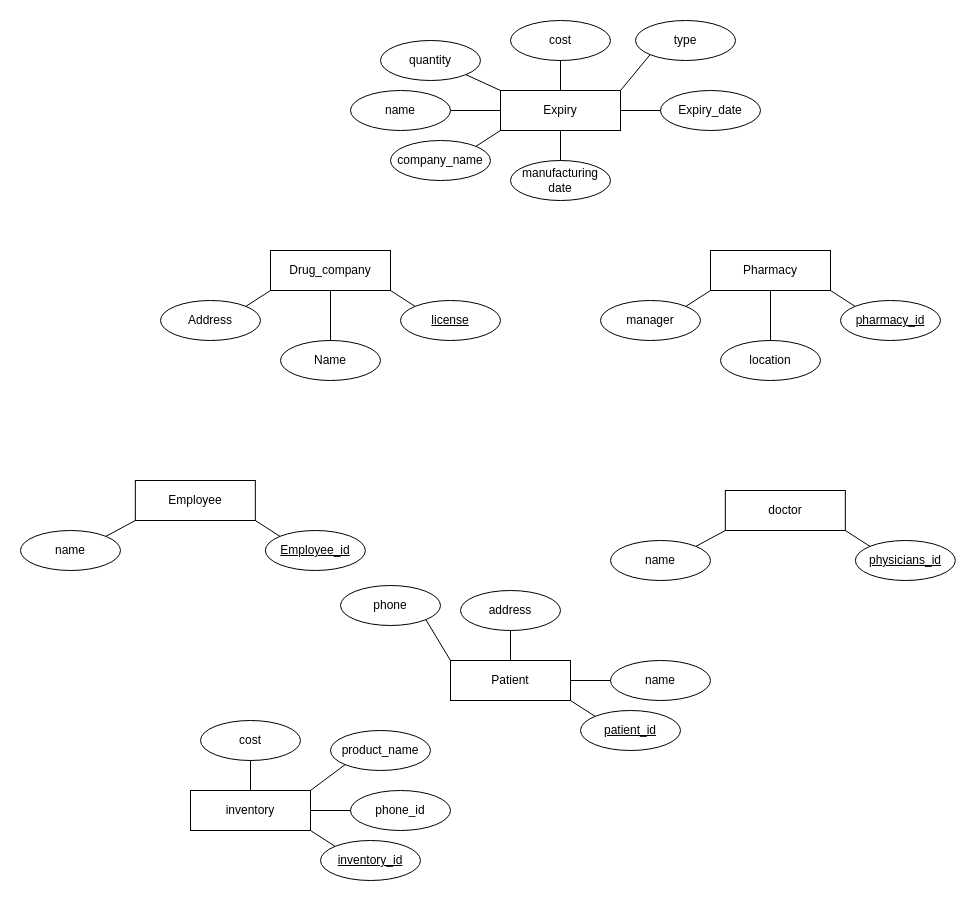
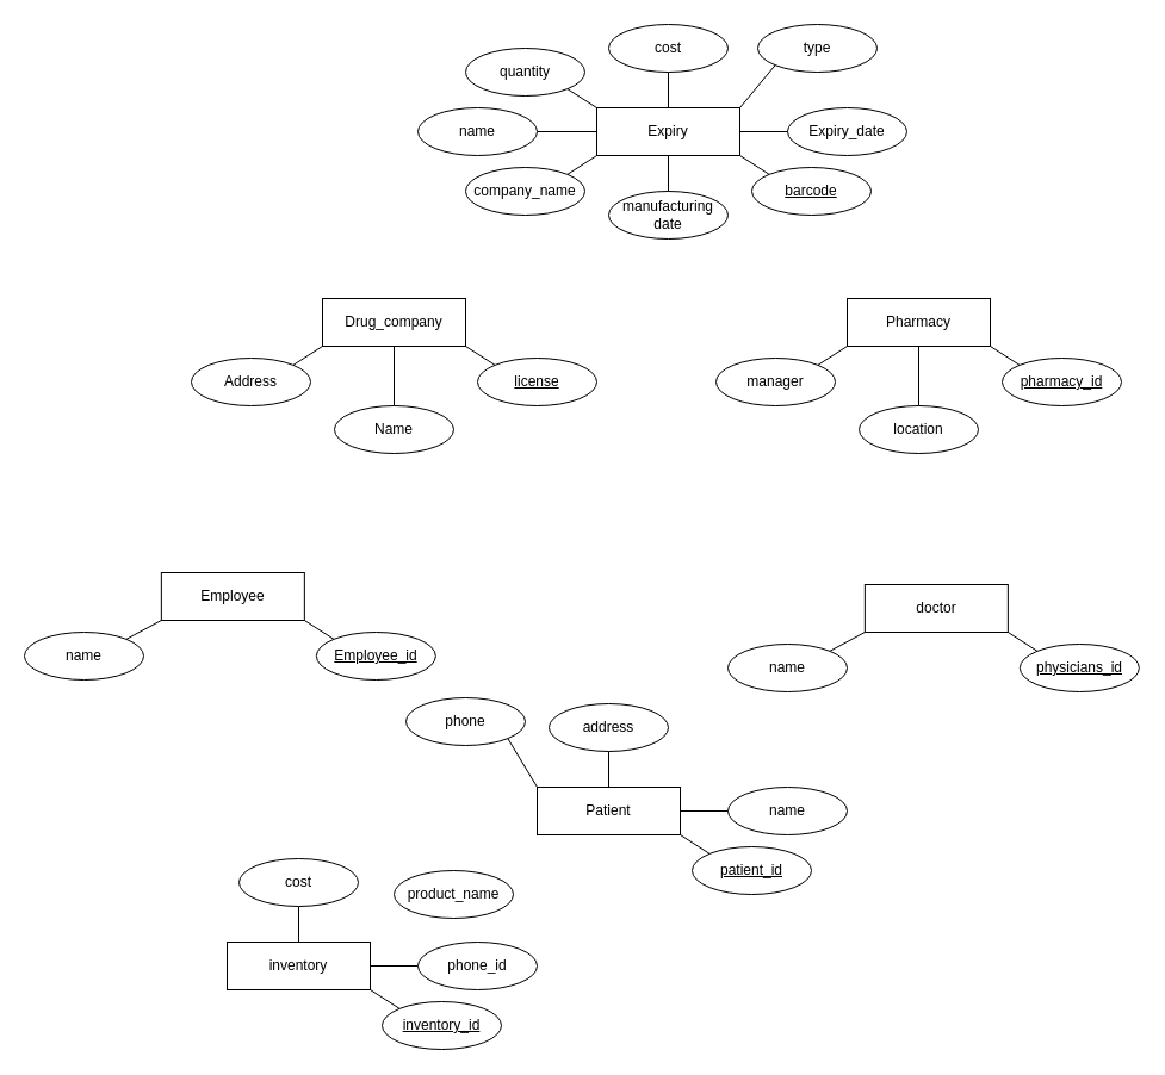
- <mxCell id="27" value="quantity" style="ellipse;whiteSpace=wrap;html=1;align=center;" vertex="1" parent="1"><mxGeometry x="380" y="40" width="100" height="40" as="geometry" /></mxCell>
+ <mxCell id="27" value="quantity" style="ellipse;whiteSpace=wrap;html=1;align=center;" vertex="1" parent="1"><mxGeometry x="390" y="40" width="100" height="40" as="geometry" /></mxCell>
+ <mxCell id="21" value="" style="endArrow=none;html=1;rounded=0;strokeColor=default;entryX=0;entryY=0;entryDx=0;entryDy=0;exitX=1;exitY=1;exitDx=0;exitDy=0;" edge="1" parent="1" source="16" target="19"><mxGeometry relative="1" as="geometry"><mxPoint x="540" y="140" as="sourcePoint" /><mxPoint x="540" y="190" as="targetPoint" /></mxGeometry></mxCell>
+ <mxCell id="19" value="barcode" style="ellipse;whiteSpace=wrap;html=1;align=center;fontStyle=4;" vertex="1" parent="1"><mxGeometry x="630" y="140" width="100" height="40" as="geometry" /></mxCell>
- <mxCell id="59" value="" style="endArrow=none;html=1;rounded=0;strokeColor=default;entryX=1;entryY=0;entryDx=0;entryDy=0;exitX=0;exitY=1;exitDx=0;exitDy=0;" edge="1" parent="1" source="57" target="52"><mxGeometry relative="1" as="geometry"><mxPoint x="260" y="770" as="sourcePoint" /><mxPoint x="260" y="800" as="targetPoint" /></mxGeometry></mxCell>
